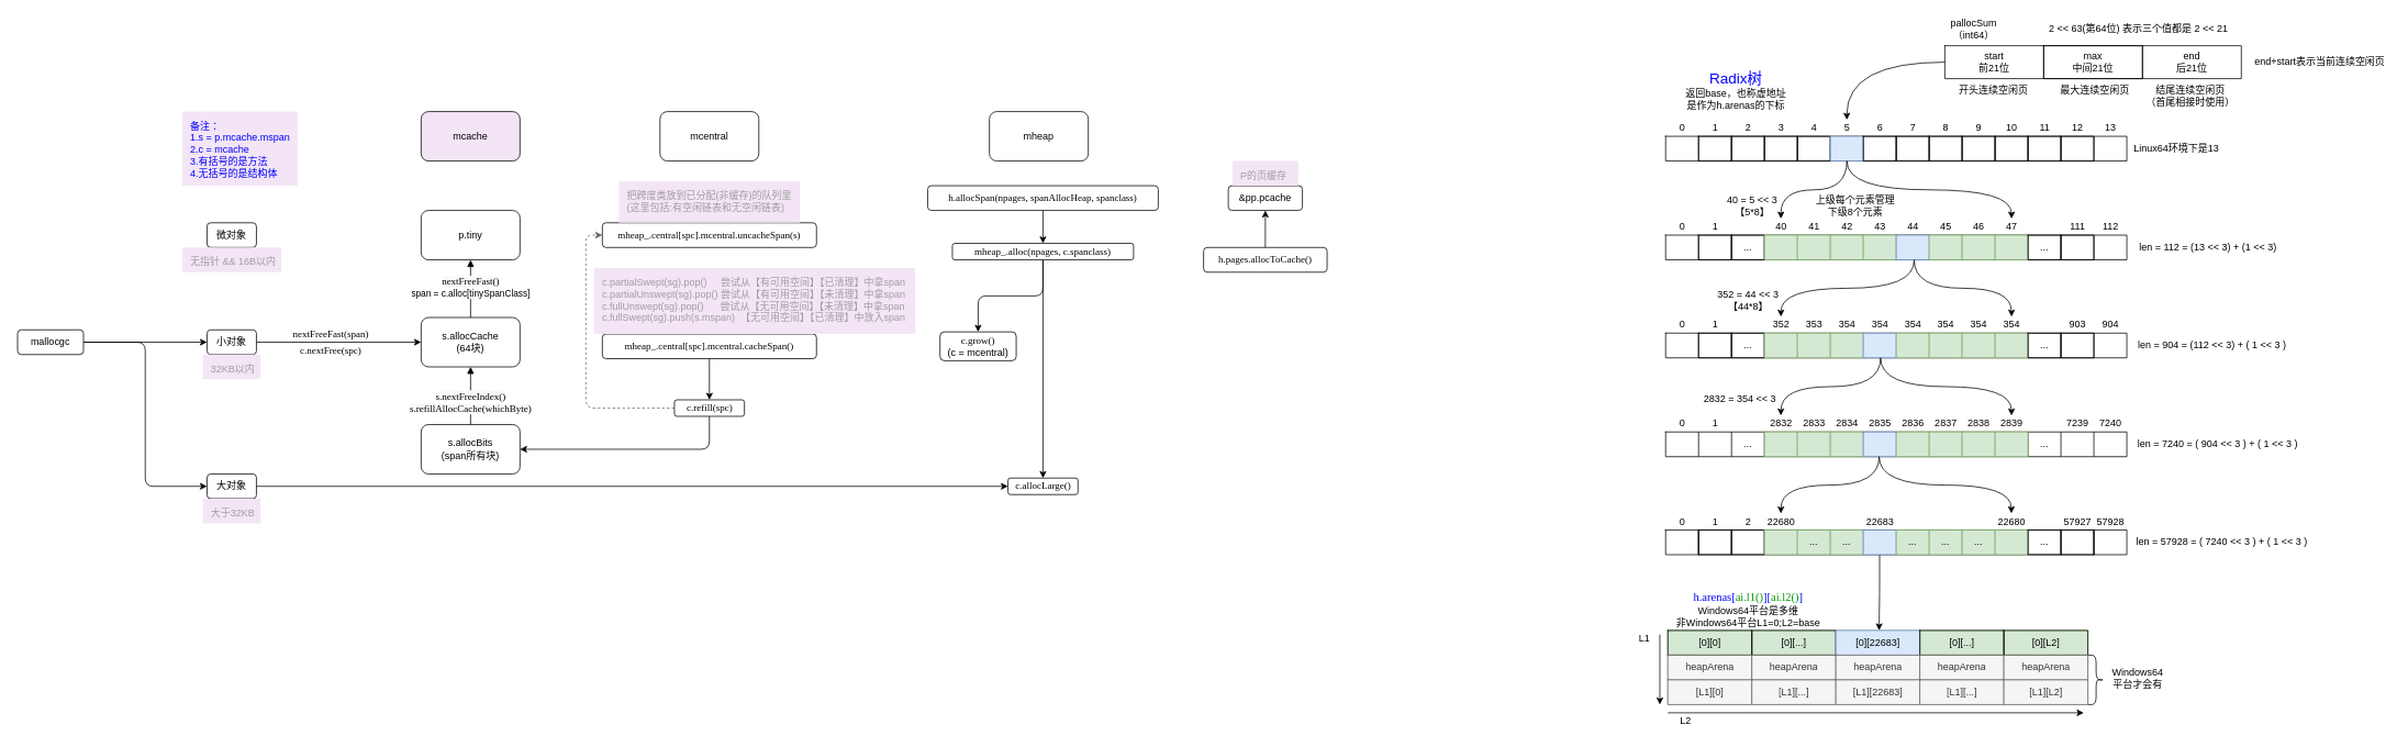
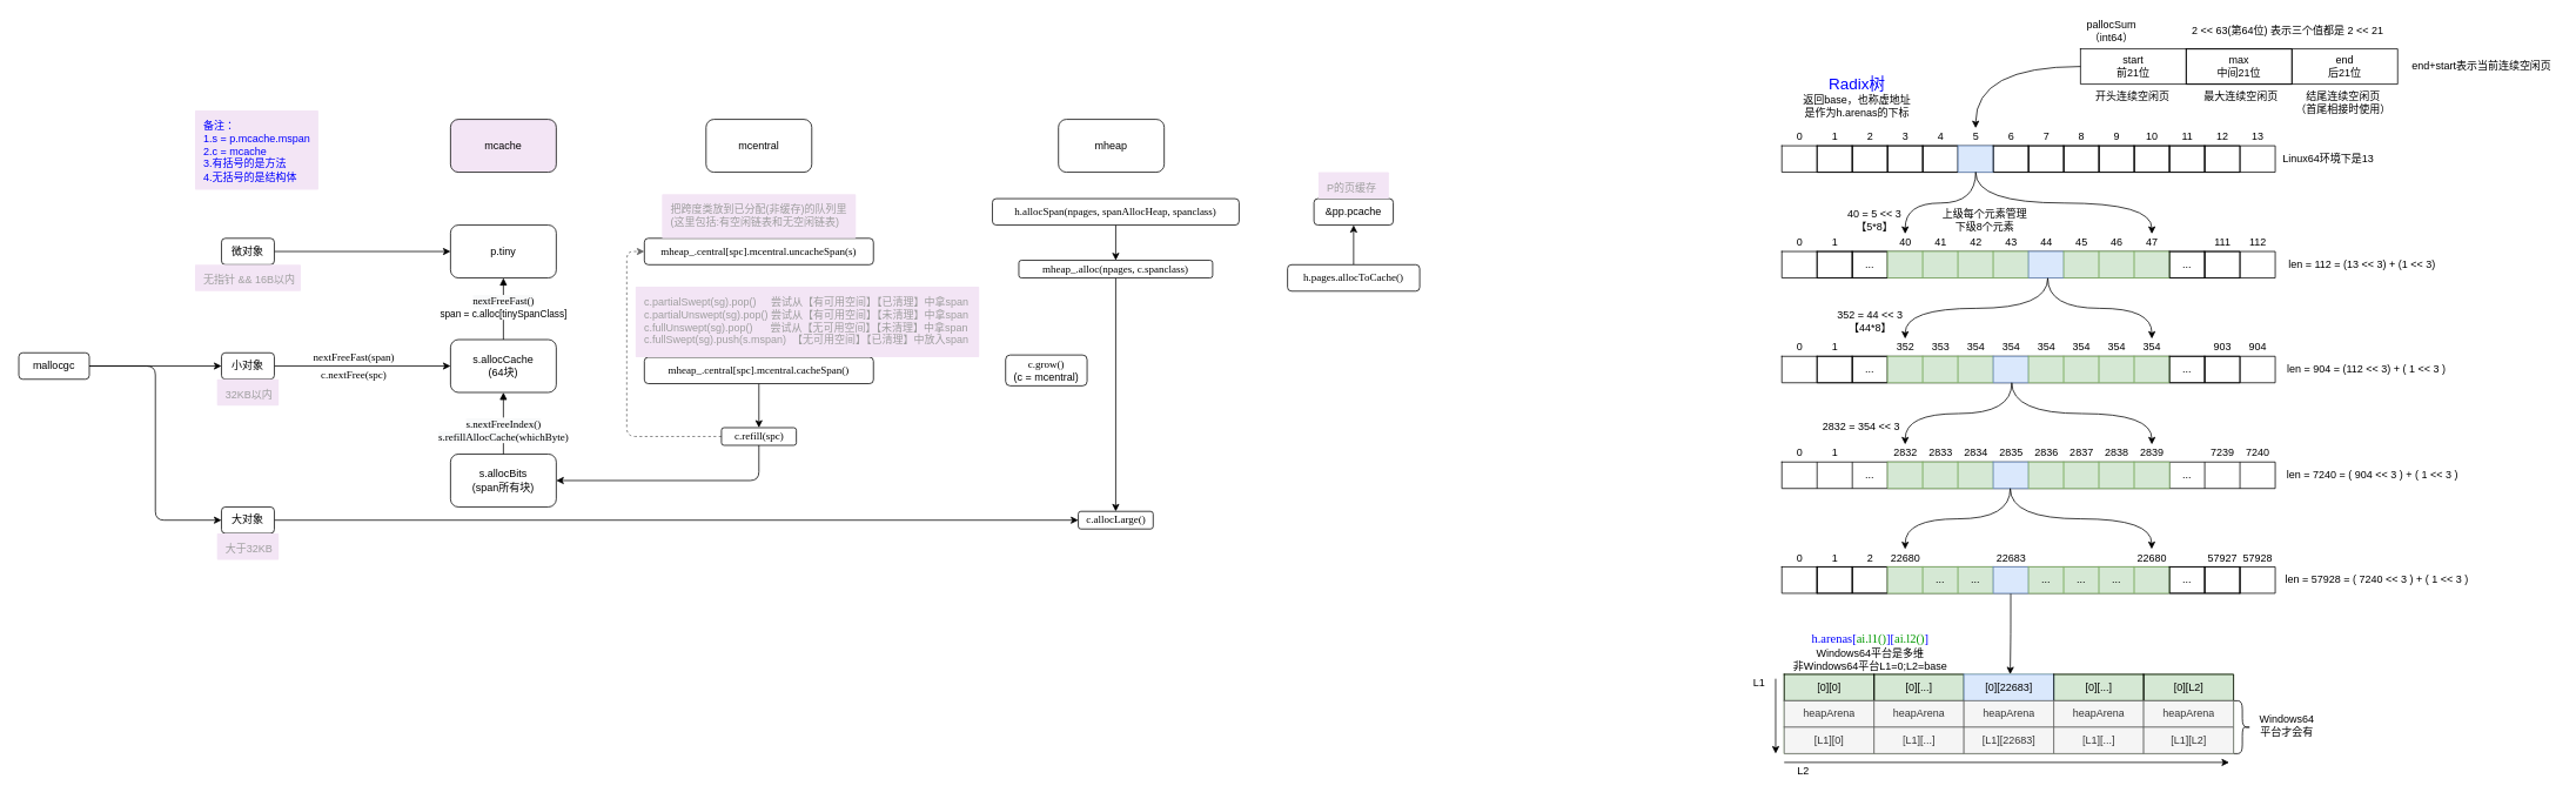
- <mxCell id="7" value="&lt;span style=&quot;text-align: center&quot;&gt;&lt;font color=&quot;#0000ff&quot;&gt;备注：&lt;br&gt;1.s = p.mcache.mspan&lt;br&gt;2.c = mcache&lt;br&gt;3.有括号的是方法&lt;br&gt;4.无括号的是结构体&lt;/font&gt;&lt;br&gt;&lt;/span&gt;" style="points=[[0,0,0],[0.25,0,0],[0.5,0,0],[0.75,0,0],[1,0,0],[1,0.25,0],[1,0.5,0],[1,0.75,0],[1,1,0],[0.75,1,0],[0.5,1,0],[0.25,1,0],[0,1,0],[0,0.75,0],[0,0.5,0],[0,0.25,0]];rounded=1;absoluteArcSize=1;arcSize=2;html=1;strokeColor=none;gradientColor=none;shadow=0;dashed=0;fontSize=12;fontColor=#9E9E9E;align=left;verticalAlign=top;spacing=10;spacingTop=-4;fillColor=#F3E5F5;" parent="1" vertex="1"><mxGeometry x="220" y="135" width="140" height="90" as="geometry" /></mxCell>
+ <mxCell id="7" value="&lt;span style=&quot;text-align: center&quot;&gt;&lt;font color=&quot;#0000ff&quot;&gt;备注：&lt;br&gt;1.s = p.mcache.mspan&lt;br&gt;2.c = mcache&lt;br&gt;3.有括号的是方法&lt;br&gt;4.无括号的是结构体&lt;/font&gt;&lt;br&gt;&lt;/span&gt;" style="points=[[0,0,0],[0.25,0,0],[0.5,0,0],[0.75,0,0],[1,0,0],[1,0.25,0],[1,0.5,0],[1,0.75,0],[1,1,0],[0.75,1,0],[0.5,1,0],[0.25,1,0],[0,1,0],[0,0.75,0],[0,0.5,0],[0,0.25,0]];rounded=1;absoluteArcSize=1;arcSize=2;html=1;strokeColor=none;gradientColor=none;shadow=0;dashed=0;fontSize=12;fontColor=#9E9E9E;align=left;verticalAlign=top;spacing=10;spacingTop=-4;fillColor=#F3E5F5;" parent="1" vertex="1"><mxGeometry x="220" y="125" width="140" height="90" as="geometry" /></mxCell>
+ <mxCell id="23" style="edgeStyle=orthogonalEdgeStyle;rounded=1;orthogonalLoop=1;jettySize=auto;html=1;entryX=0;entryY=0.5;entryDx=0;entryDy=0;strokeColor=#000000;" parent="1" source="24" target="3" edge="1"><mxGeometry relative="1" as="geometry" /></mxCell>
- <mxCell id="20" style="edgeStyle=orthogonalEdgeStyle;rounded=1;orthogonalLoop=1;jettySize=auto;html=1;entryX=0.5;entryY=0;entryDx=0;entryDy=0;strokeColor=#000000;" parent="1" source="22" target="17" edge="1"><mxGeometry relative="1" as="geometry" /></mxCell>
